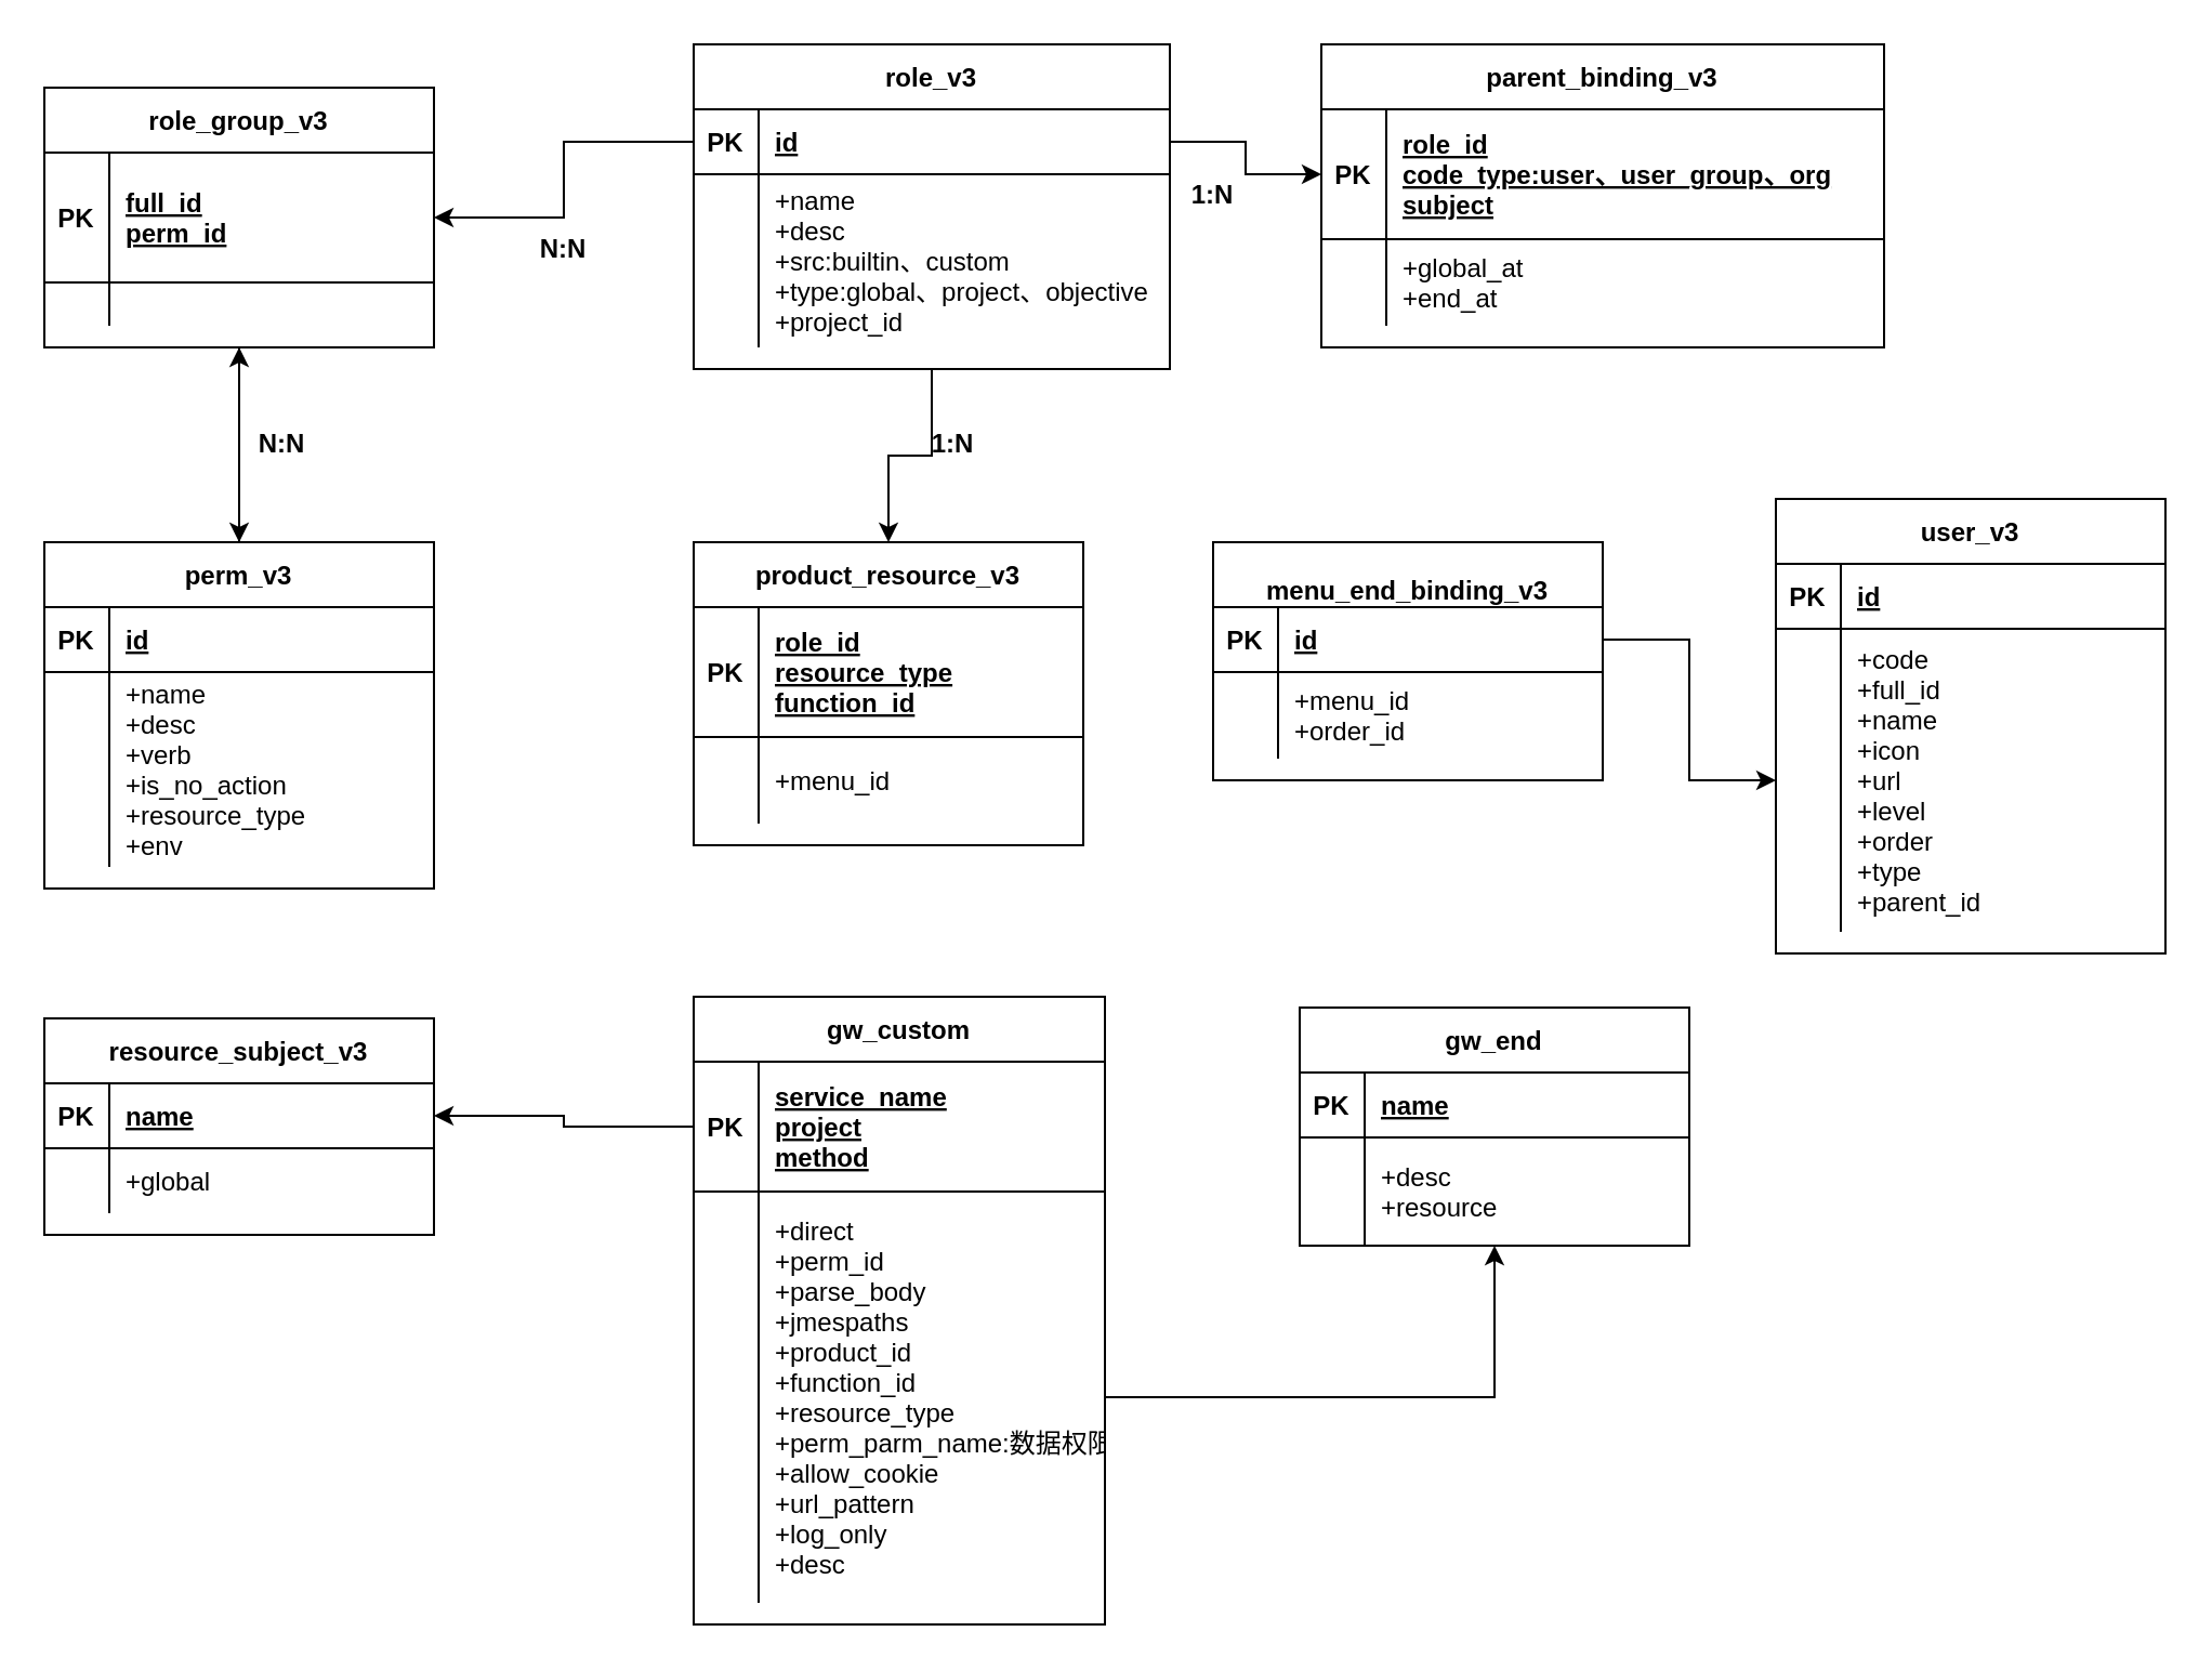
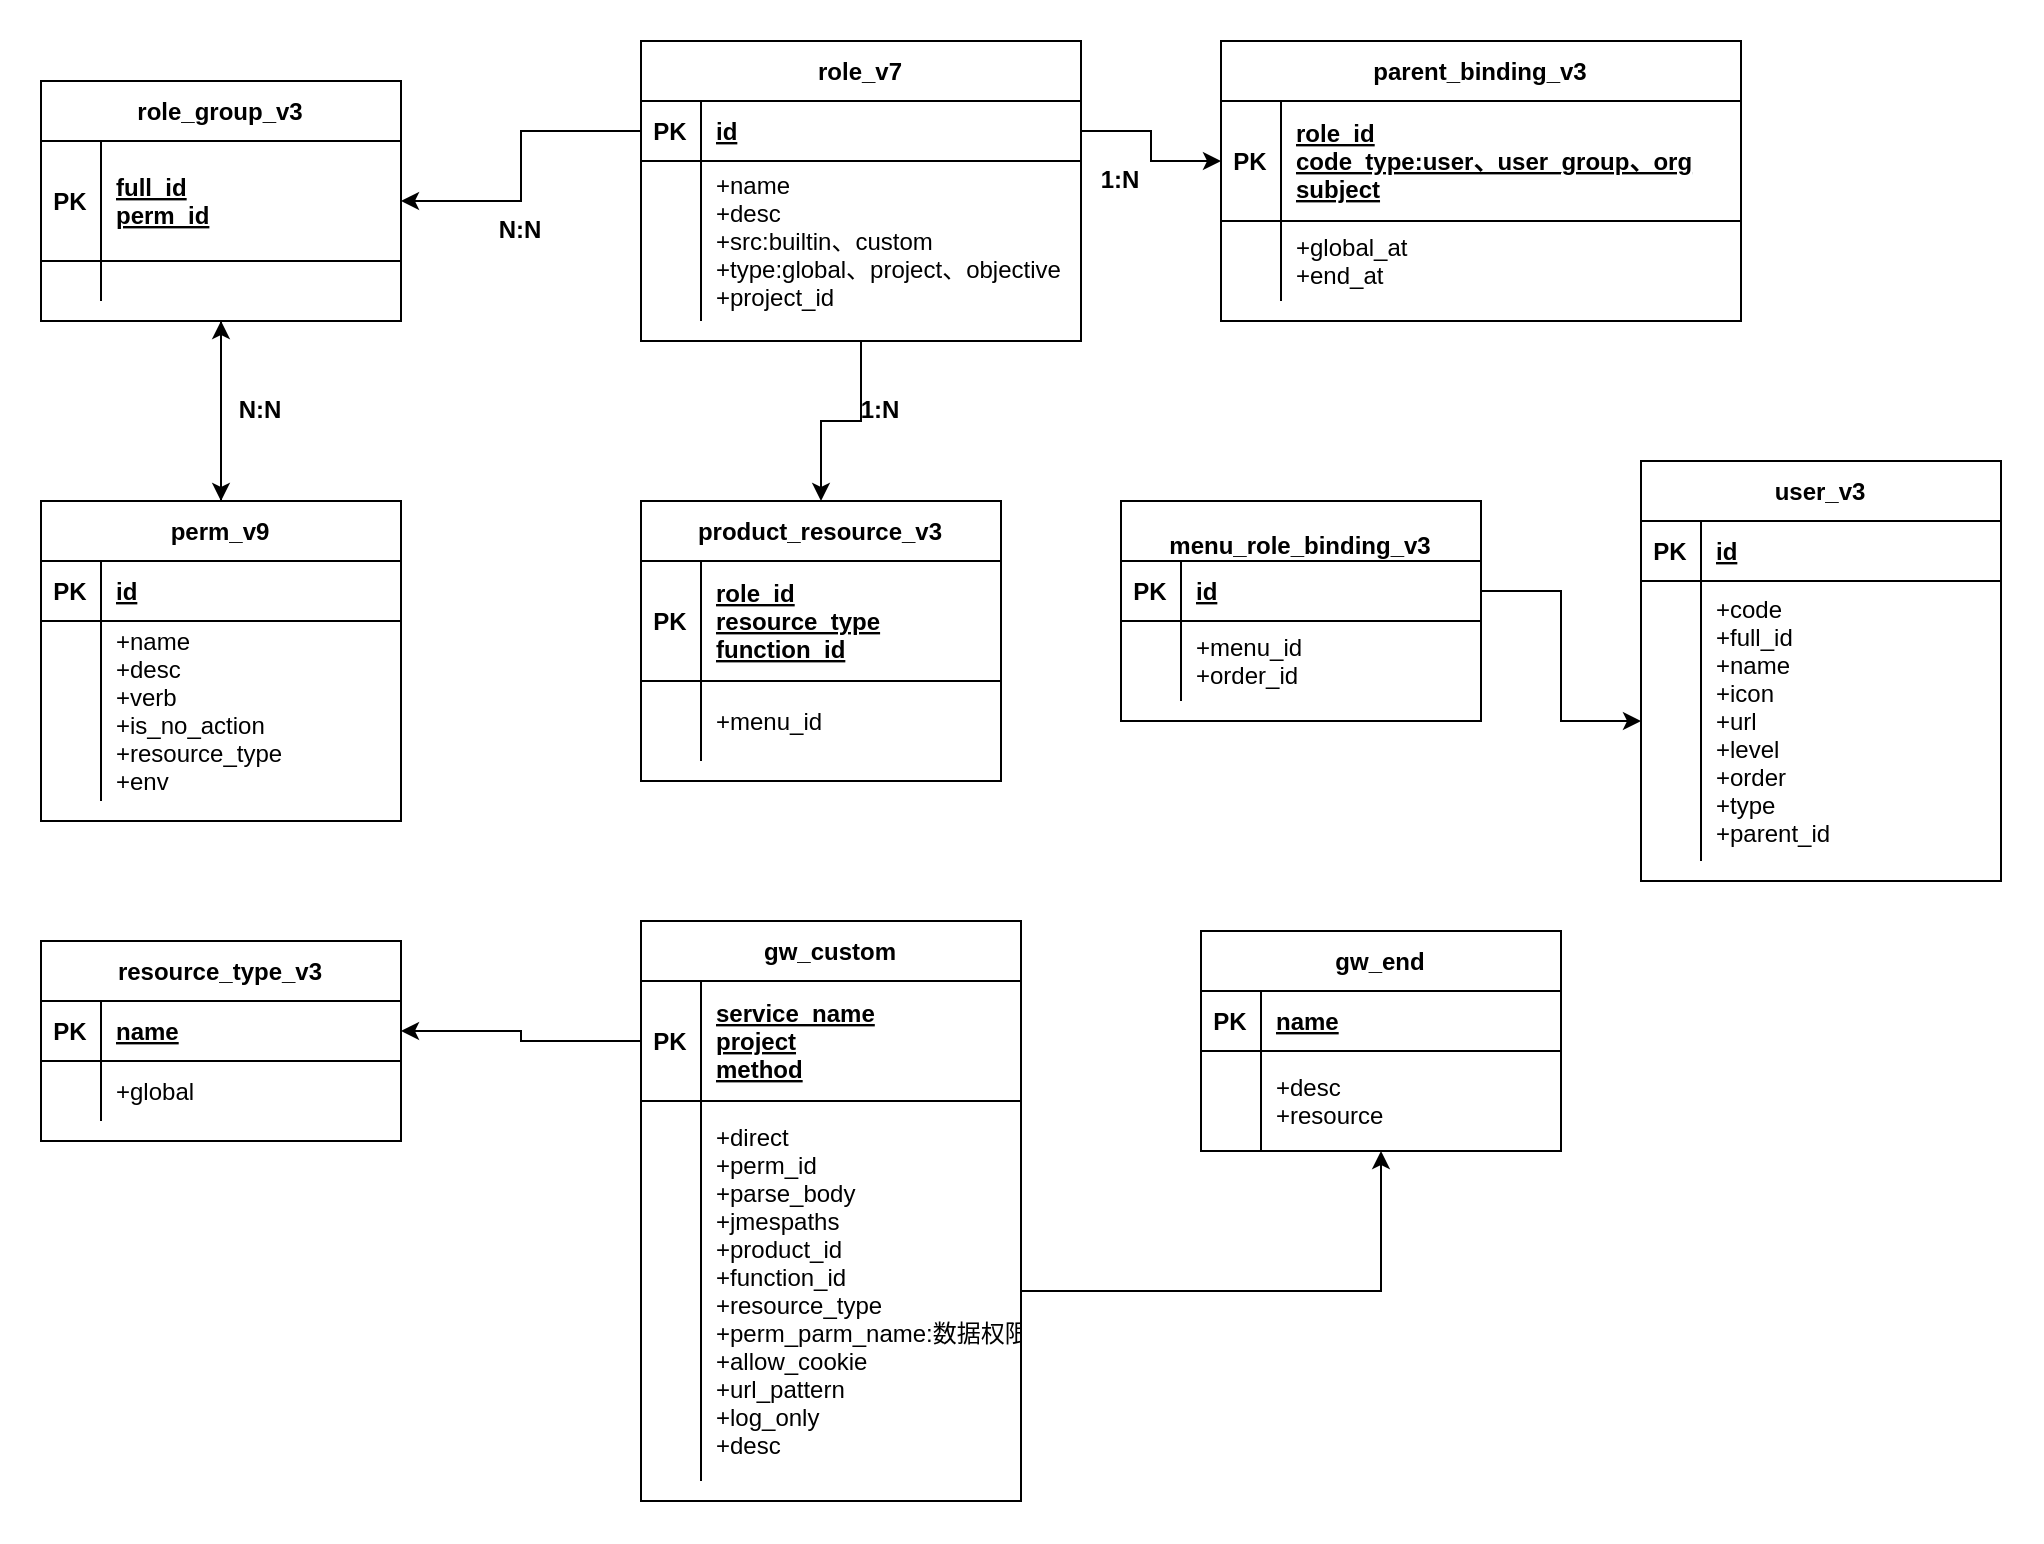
- <mxCell id="3" value="role_v3" style="shape=table;startSize=30;container=1;collapsible=1;childLayout=tableLayout;fixedRows=1;rowLines=0;fontStyle=1;align=center;resizeLast=1;" parent="1" vertex="1"><mxGeometry x="320" width="220" height="150" as="geometry" y="20" /></mxCell>
+ <mxCell id="3" value="role_v7" style="shape=table;startSize=30;container=1;collapsible=1;childLayout=tableLayout;fixedRows=1;rowLines=0;fontStyle=1;align=center;resizeLast=1;" parent="1" vertex="1"><mxGeometry x="320" width="220" height="150" as="geometry" y="20" /></mxCell>
- <mxCell id="11" value="perm_v3" style="shape=table;startSize=30;container=1;collapsible=1;childLayout=tableLayout;fixedRows=1;rowLines=0;fontStyle=1;align=center;resizeLast=1;" parent="1" vertex="1"><mxGeometry x="20" y="250" width="180" height="160" as="geometry" /></mxCell>
+ <mxCell id="11" value="perm_v9" style="shape=table;startSize=30;container=1;collapsible=1;childLayout=tableLayout;fixedRows=1;rowLines=0;fontStyle=1;align=center;resizeLast=1;" parent="1" vertex="1"><mxGeometry x="20" y="250" width="180" height="160" as="geometry" /></mxCell>
- <mxCell id="76" value="&#10;menu_end_binding_v3" style="shape=table;startSize=30;container=1;collapsible=1;childLayout=tableLayout;fixedRows=1;rowLines=0;fontStyle=1;align=center;resizeLast=1;" parent="1" vertex="1"><mxGeometry x="560" y="250" width="180" height="110" as="geometry" /></mxCell>
+ <mxCell id="76" value="&#10;menu_role_binding_v3" style="shape=table;startSize=30;container=1;collapsible=1;childLayout=tableLayout;fixedRows=1;rowLines=0;fontStyle=1;align=center;resizeLast=1;" parent="1" vertex="1"><mxGeometry x="560" y="250" width="180" height="110" as="geometry" /></mxCell>
- <mxCell id="40" value="resource_subject_v3" style="shape=table;startSize=30;container=1;collapsible=1;childLayout=tableLayout;fixedRows=1;rowLines=0;fontStyle=1;align=center;resizeLast=1;" parent="1" vertex="1"><mxGeometry x="20" y="470" width="180" height="100" as="geometry" /></mxCell>
+ <mxCell id="40" value="resource_type_v3" style="shape=table;startSize=30;container=1;collapsible=1;childLayout=tableLayout;fixedRows=1;rowLines=0;fontStyle=1;align=center;resizeLast=1;" parent="1" vertex="1"><mxGeometry x="20" y="470" width="180" height="100" as="geometry" /></mxCell>
